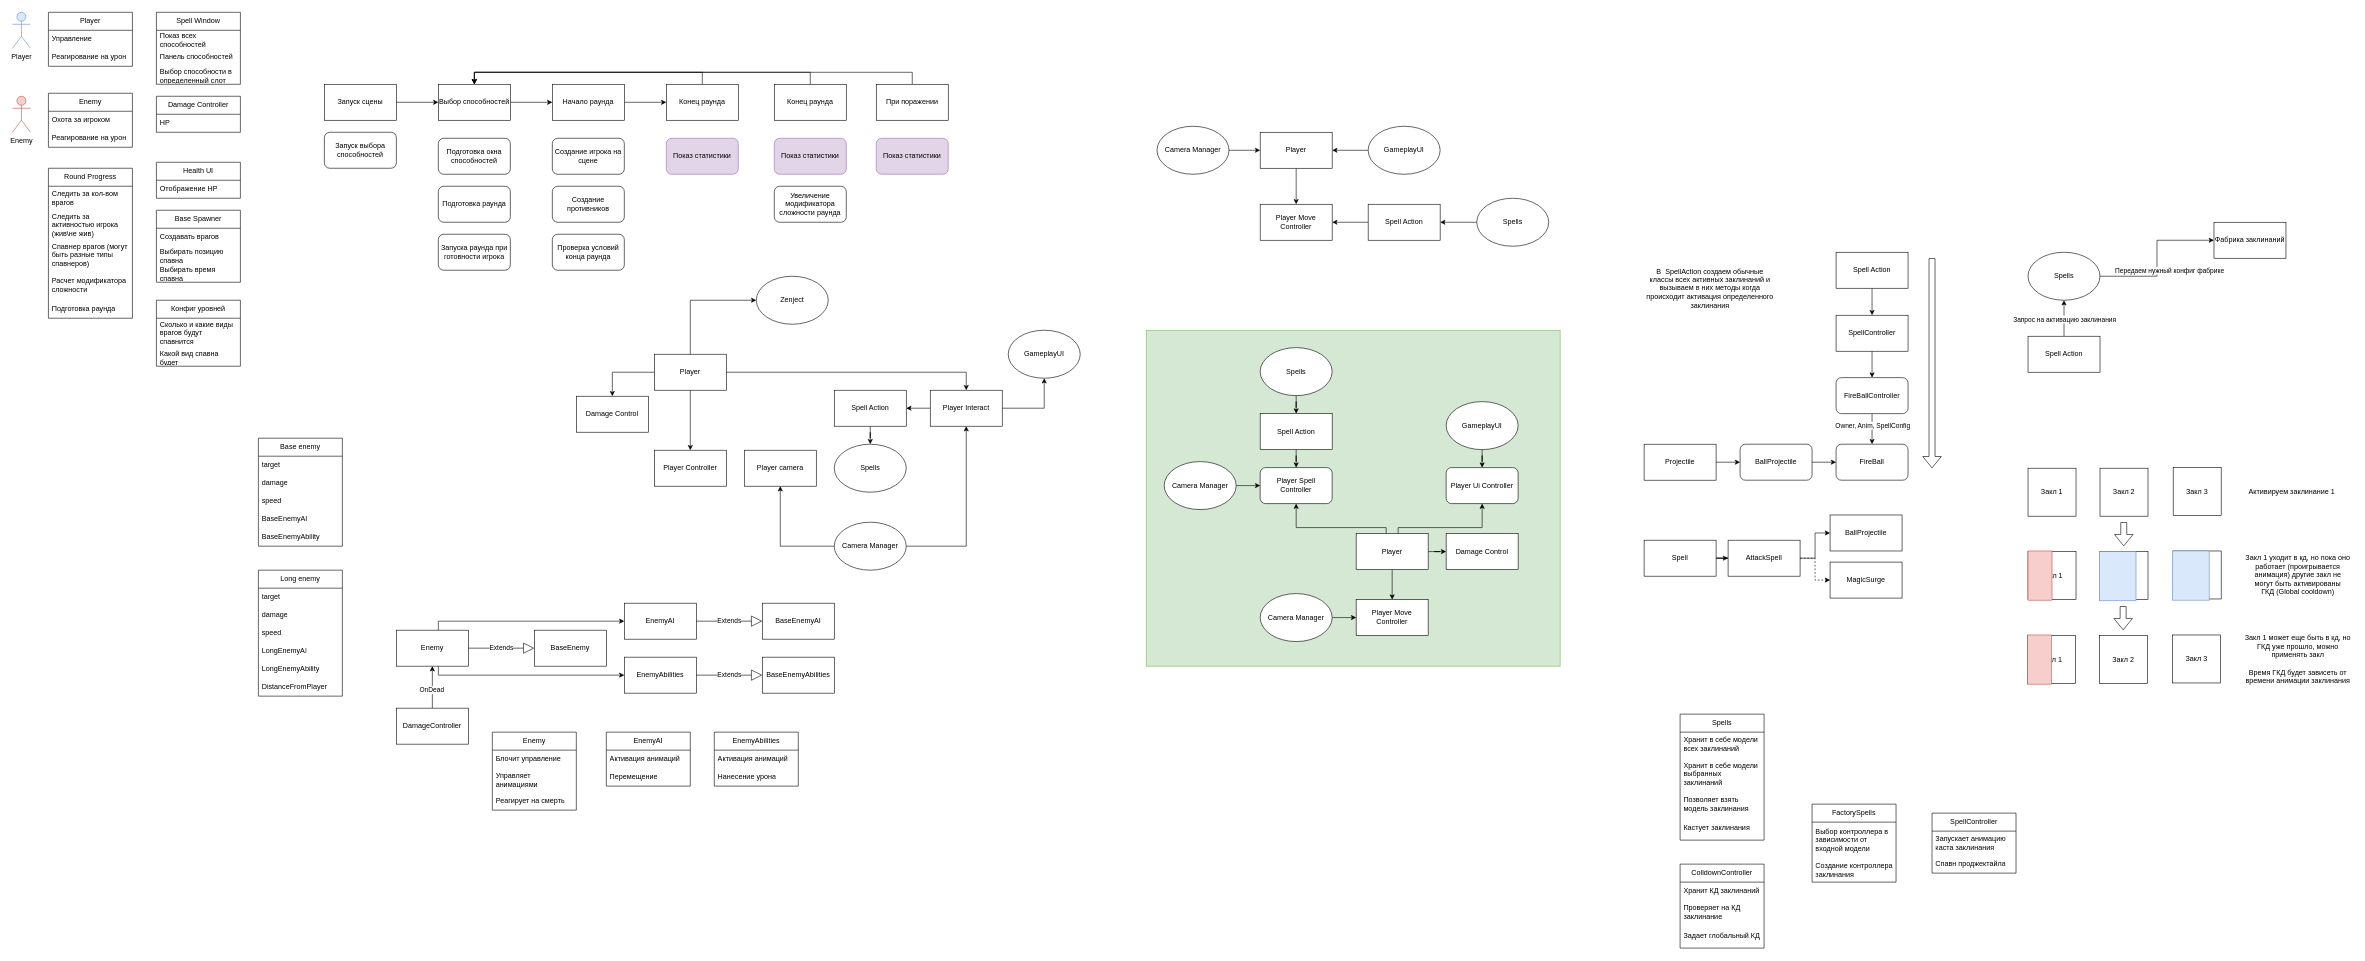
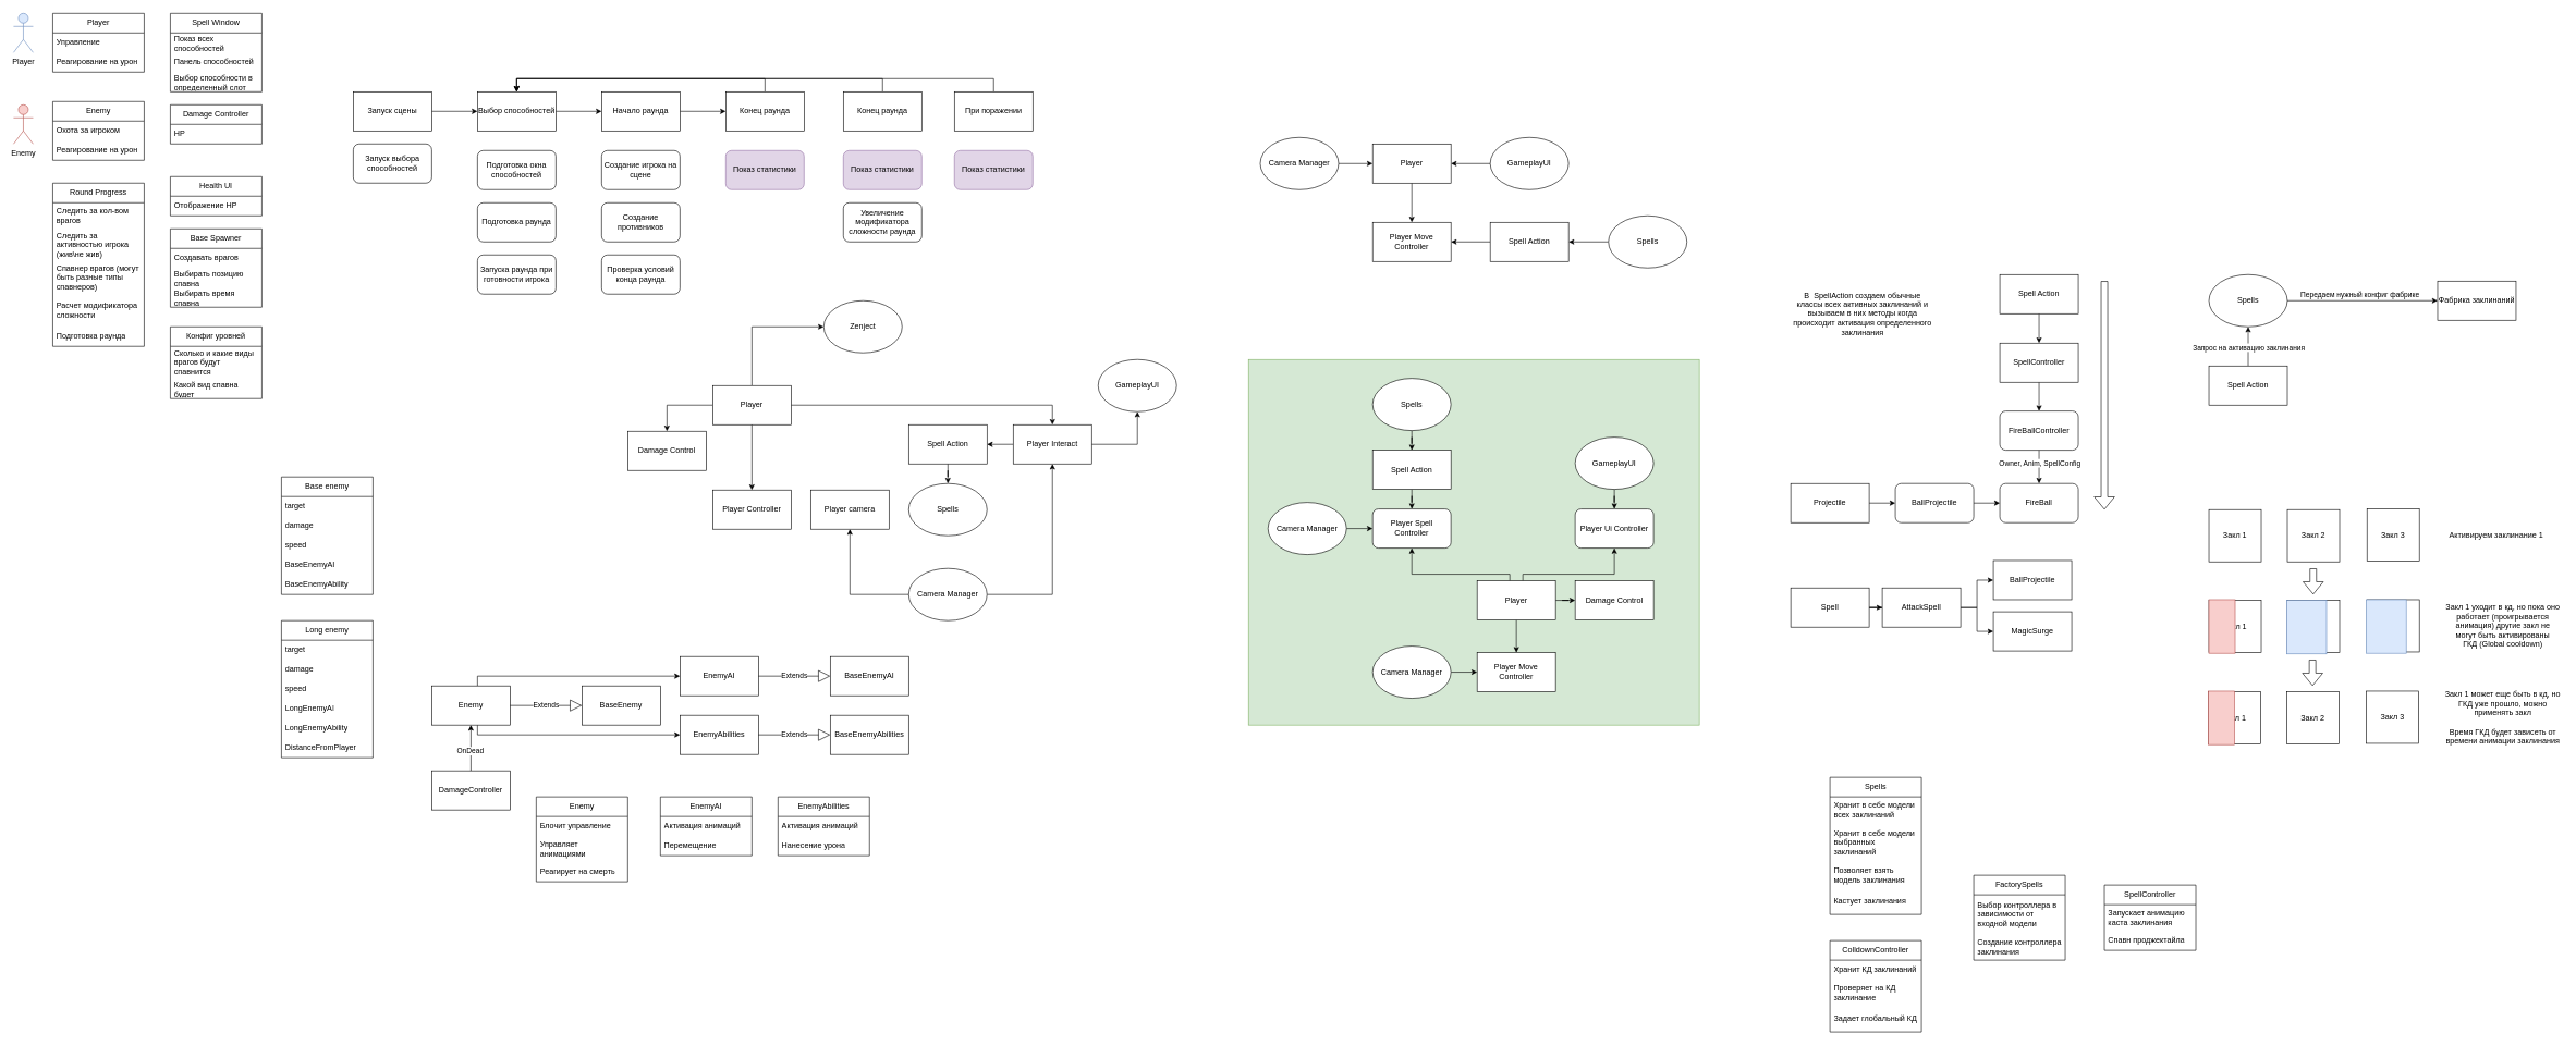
- <mxCell id="137" value="Фабрика заклинаний" style="rounded=0;whiteSpace=wrap;html=1;" parent="1" vertex="1"><mxGeometry x="3690" y="370" width="120" height="60" as="geometry" /></mxCell>
+ <mxCell id="137" value="Фабрика заклинаний" style="rounded=0;whiteSpace=wrap;html=1;" parent="1" vertex="1"><mxGeometry x="3730" y="430" width="120" height="60" as="geometry" /></mxCell>
- <mxCell id="174" style="edgeStyle=orthogonalEdgeStyle;rounded=0;orthogonalLoop=1;jettySize=auto;html=1;entryX=0;entryY=0.5;entryDx=0;entryDy=0;dashed=1;" parent="1" source="175" target="177" edge="1"><mxGeometry relative="1" as="geometry" /></mxCell>
+ <mxCell id="174" style="edgeStyle=orthogonalEdgeStyle;rounded=0;orthogonalLoop=1;jettySize=auto;html=1;entryX=0;entryY=0.5;entryDx=0;entryDy=0;" parent="1" source="175" target="177" edge="1"><mxGeometry relative="1" as="geometry" /></mxCell>
